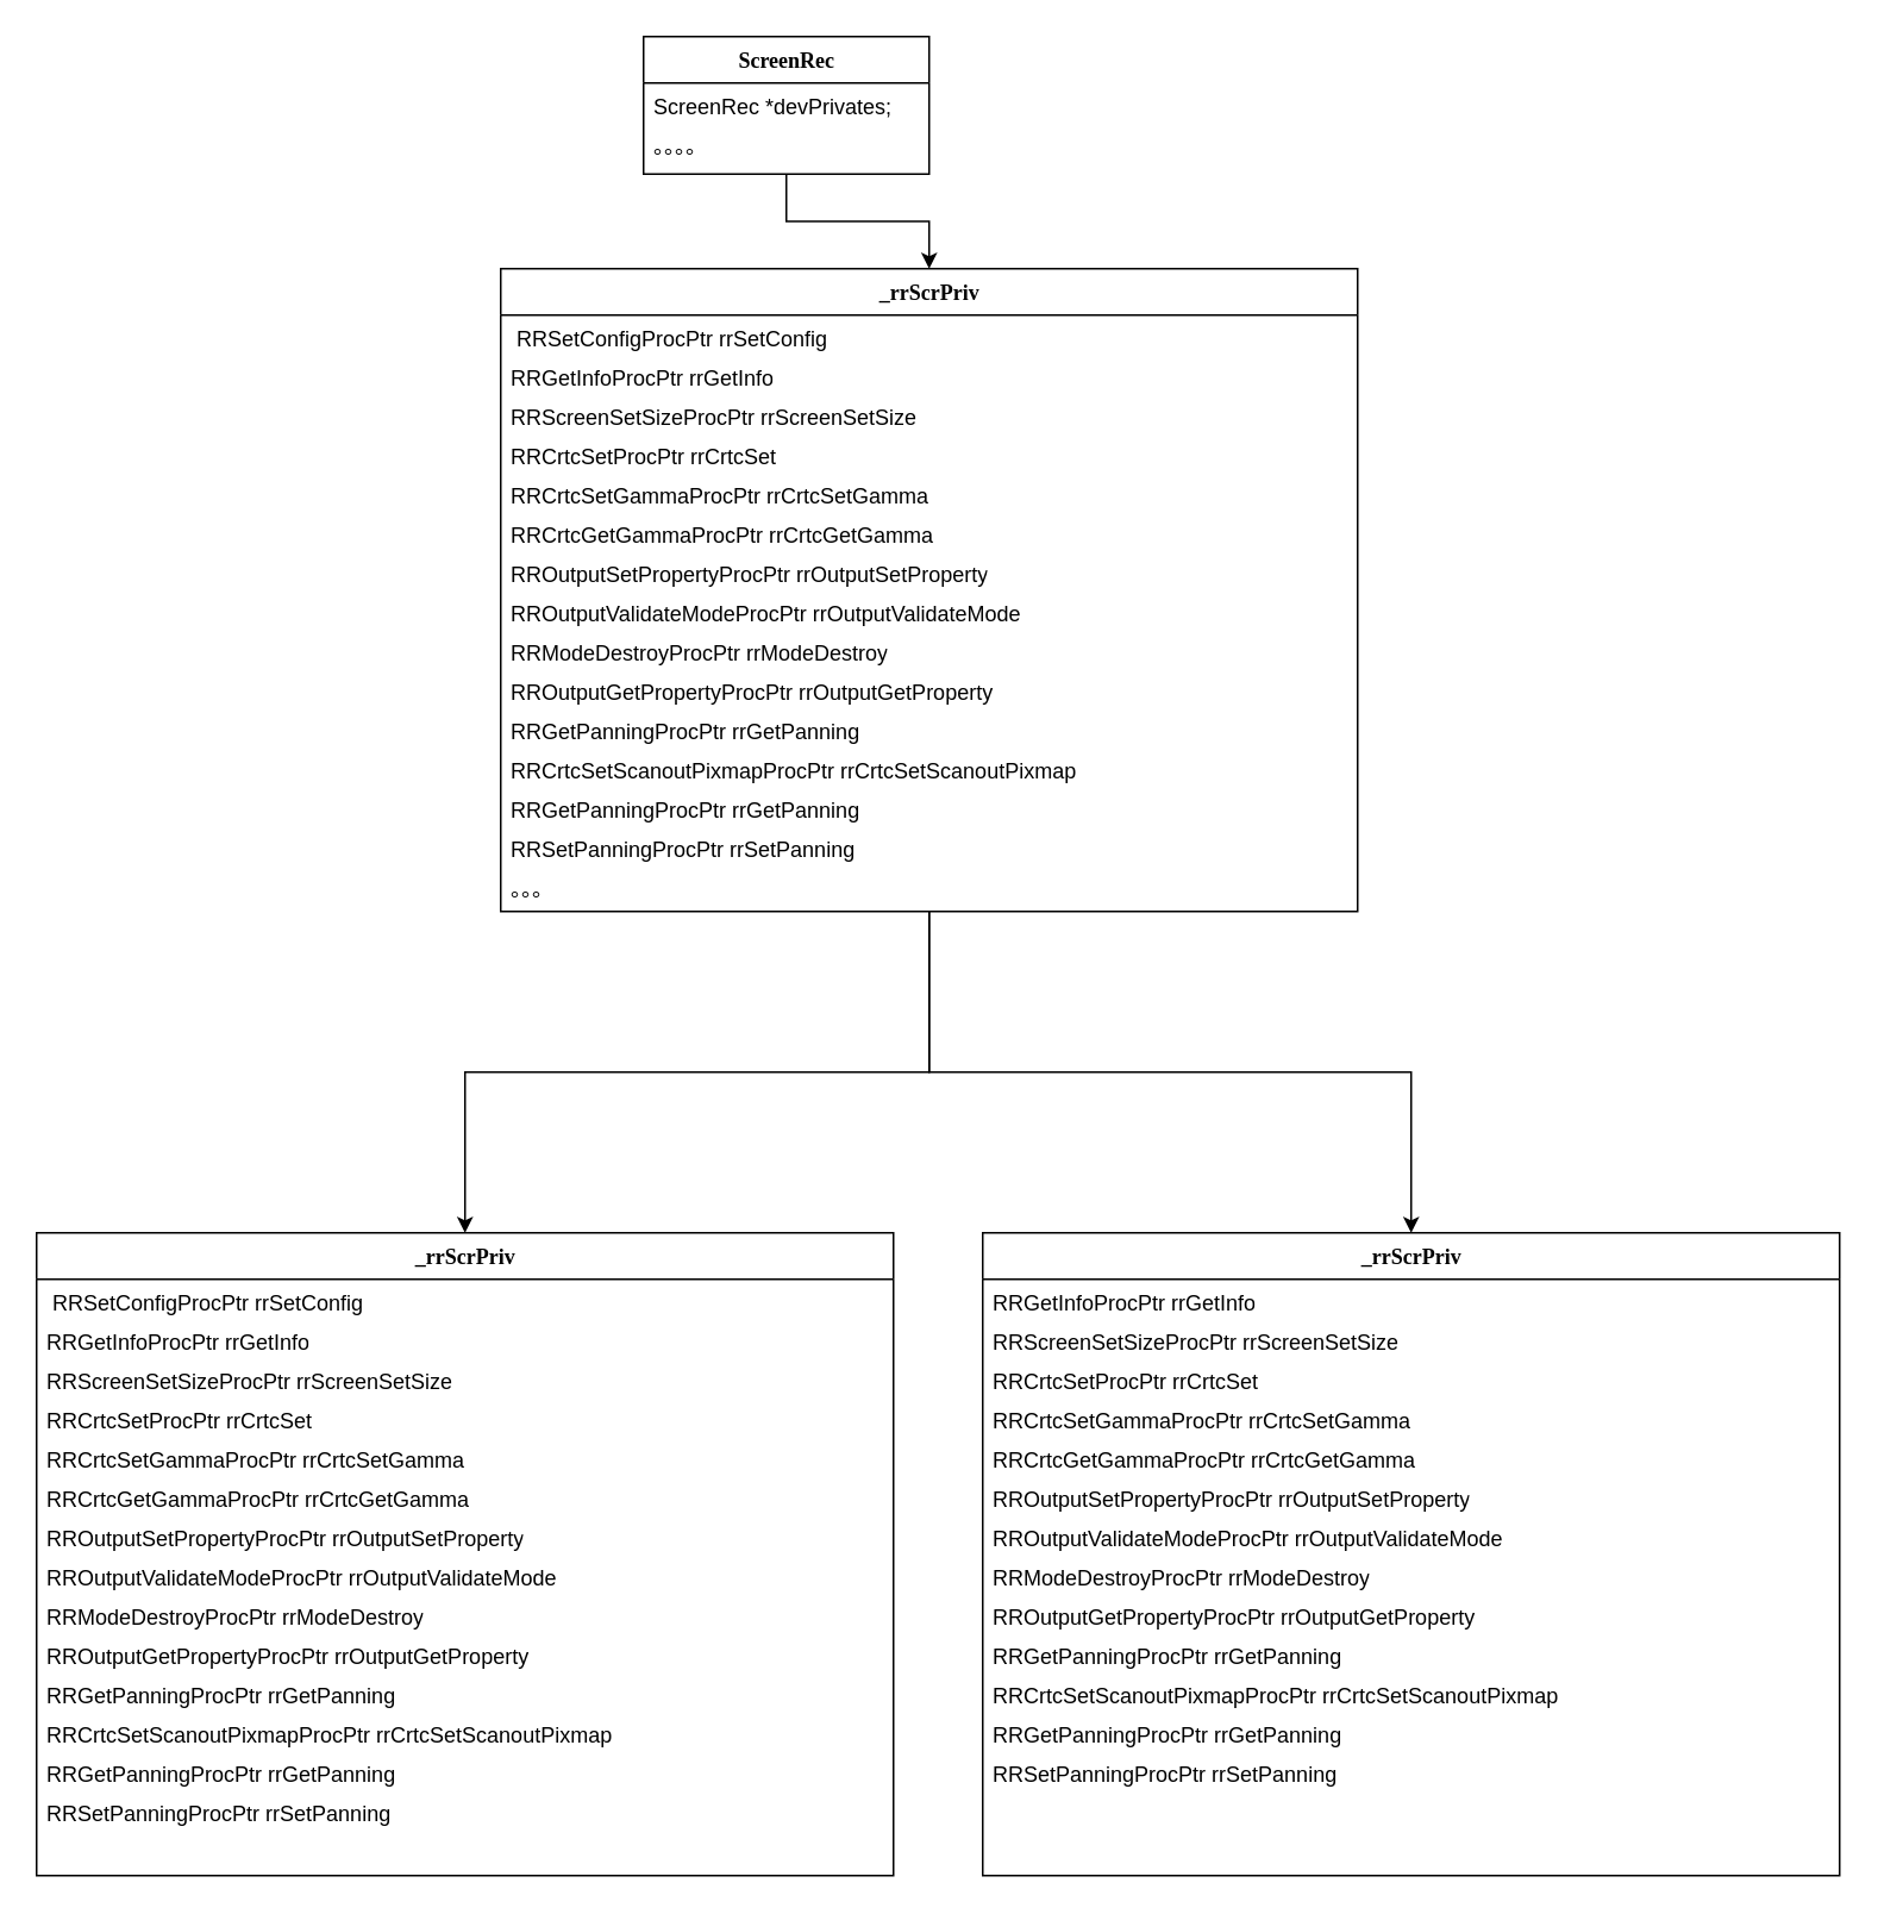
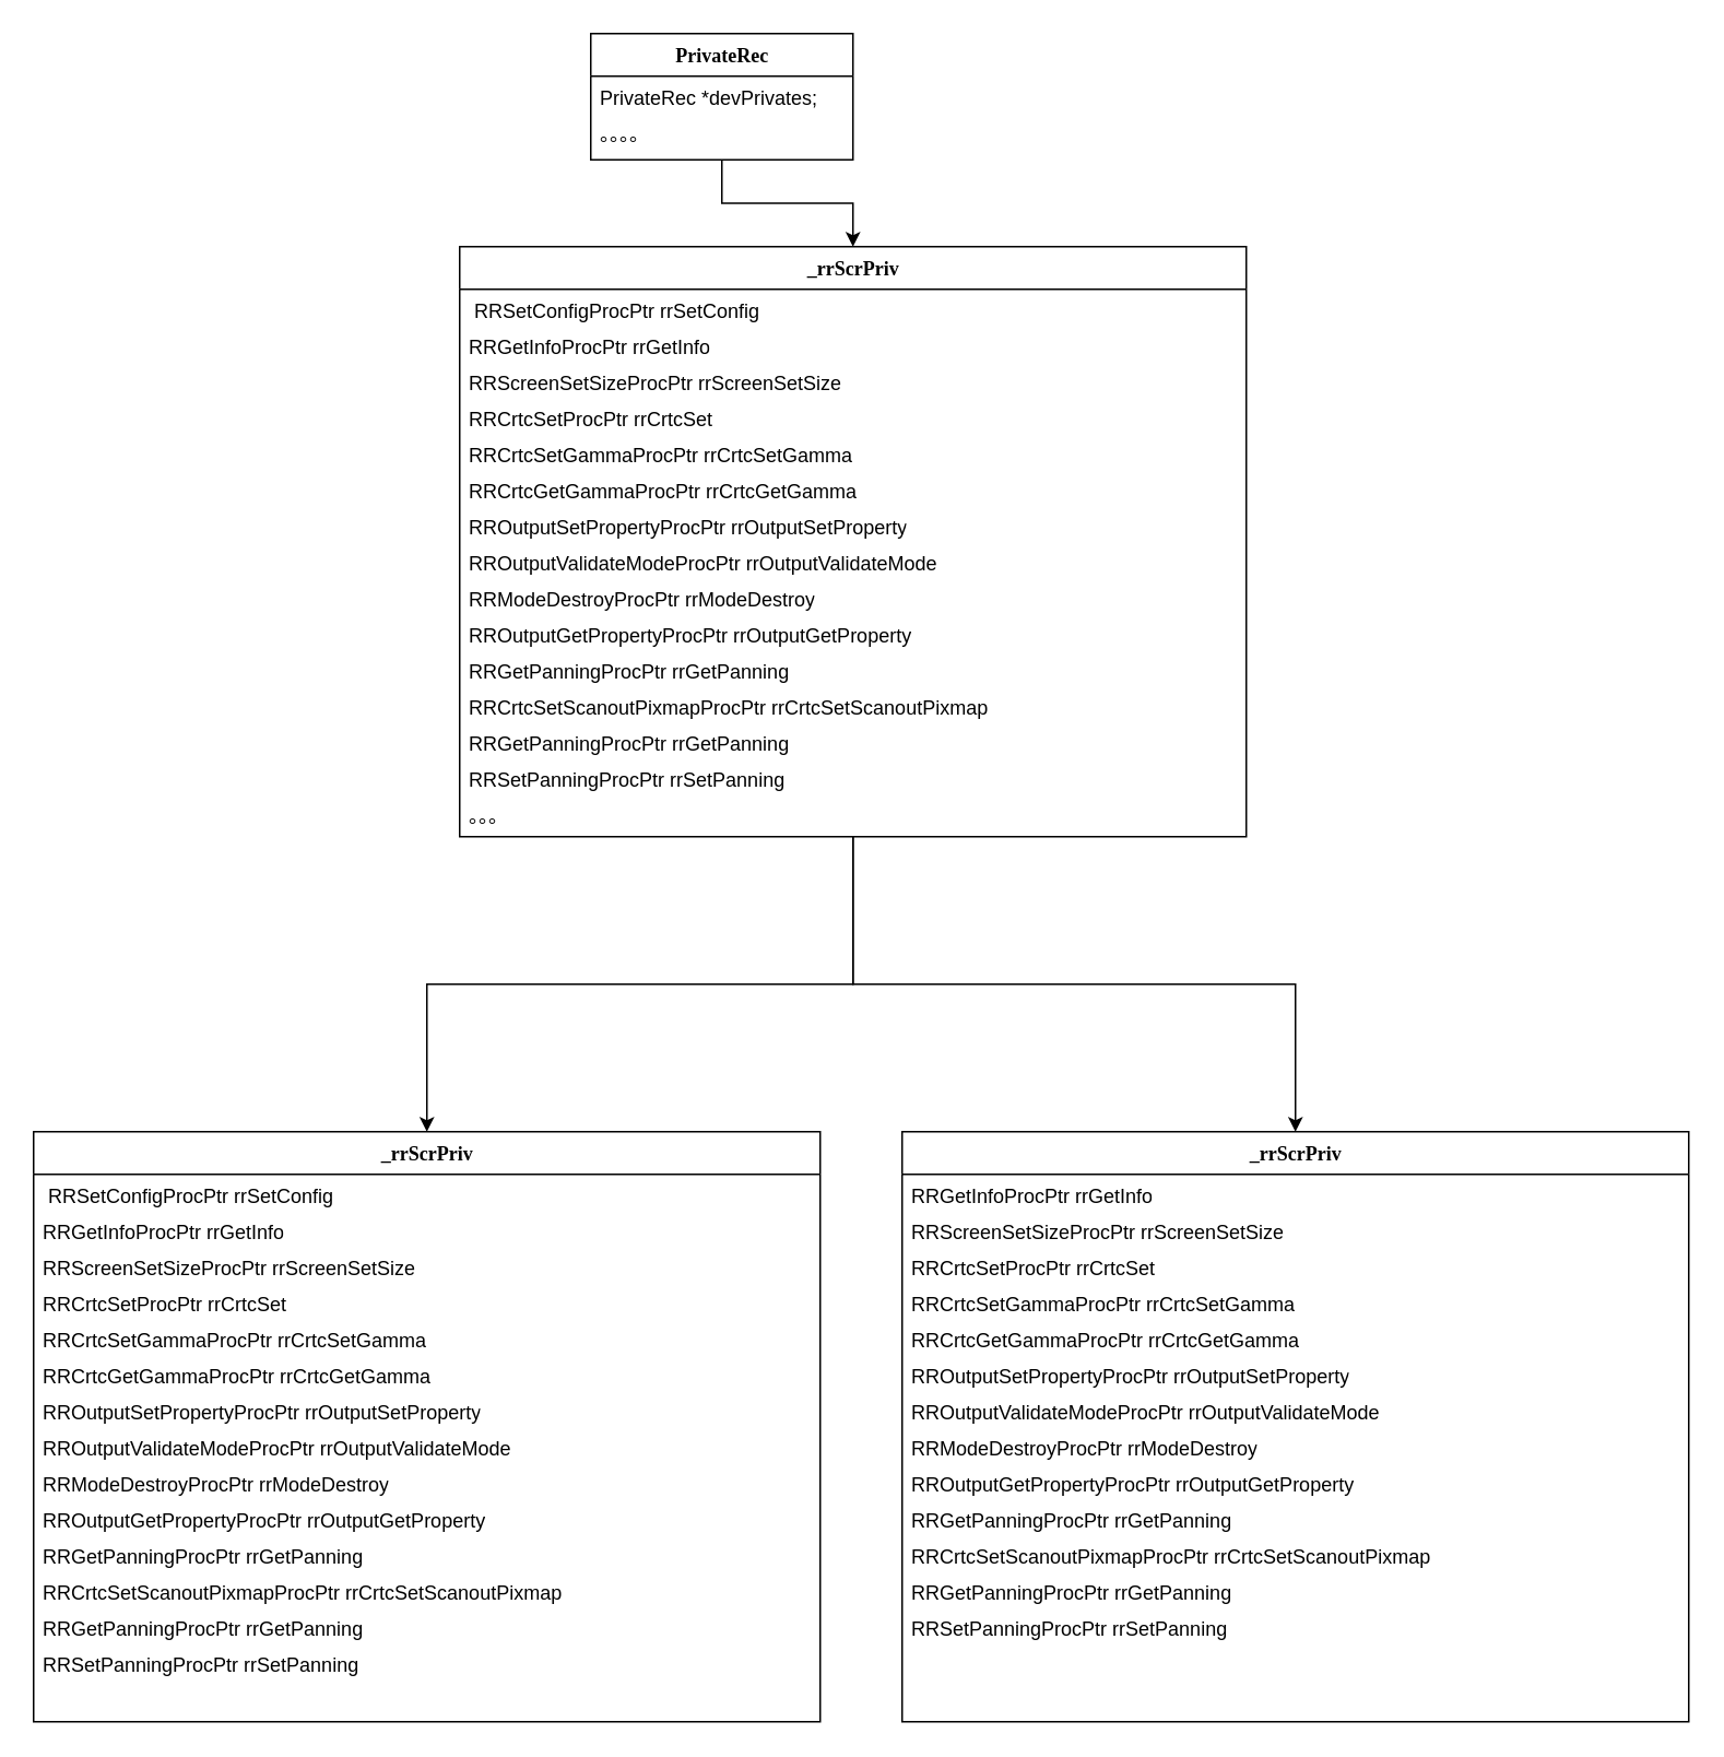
- <mxCell id="3" value="ScreenRec" style="swimlane;html=1;fontStyle=1;align=center;verticalAlign=top;childLayout=stackLayout;horizontal=1;startSize=26;horizontalStack=0;resizeParent=1;resizeLast=0;collapsible=1;marginBottom=0;swimlaneFillColor=#ffffff;rounded=0;shadow=0;comic=0;labelBackgroundColor=none;strokeWidth=1;fillColor=none;fontFamily=Verdana;fontSize=12" parent="1" vertex="1"><mxGeometry x="360" y="20" width="160" height="77" as="geometry"><mxRectangle x="90" y="83" width="100" height="30" as="alternateBounds" /></mxGeometry></mxCell>
+ <mxCell id="3" value="PrivateRec" style="swimlane;html=1;fontStyle=1;align=center;verticalAlign=top;childLayout=stackLayout;horizontal=1;startSize=26;horizontalStack=0;resizeParent=1;resizeLast=0;collapsible=1;marginBottom=0;swimlaneFillColor=#ffffff;rounded=0;shadow=0;comic=0;labelBackgroundColor=none;strokeWidth=1;fillColor=none;fontFamily=Verdana;fontSize=12" parent="1" vertex="1"><mxGeometry x="360" y="20" width="160" height="77" as="geometry"><mxRectangle x="90" y="83" width="100" height="30" as="alternateBounds" /></mxGeometry></mxCell>
- <mxCell id="4" value="ScreenRec *devPrivates;" style="text;html=1;strokeColor=none;fillColor=none;align=left;verticalAlign=top;spacingLeft=4;spacingRight=4;whiteSpace=wrap;overflow=hidden;rotatable=0;points=[[0,0.5],[1,0.5]];portConstraint=eastwest;" parent="3" vertex="1"><mxGeometry y="26" width="160" height="22" as="geometry" /></mxCell>
+ <mxCell id="4" value="PrivateRec *devPrivates;" style="text;html=1;strokeColor=none;fillColor=none;align=left;verticalAlign=top;spacingLeft=4;spacingRight=4;whiteSpace=wrap;overflow=hidden;rotatable=0;points=[[0,0.5],[1,0.5]];portConstraint=eastwest;" parent="3" vertex="1"><mxGeometry y="26" width="160" height="22" as="geometry" /></mxCell>
